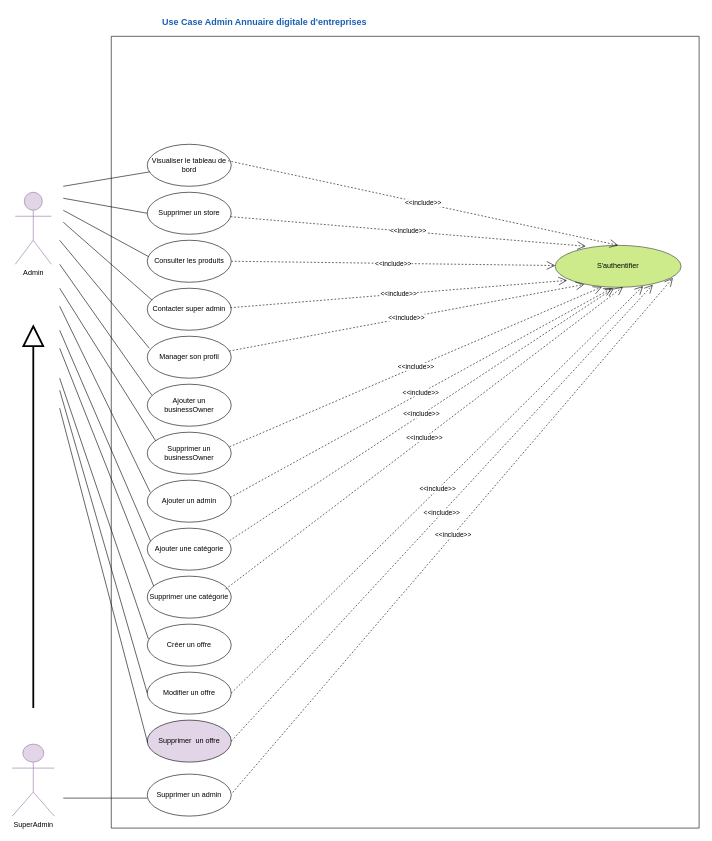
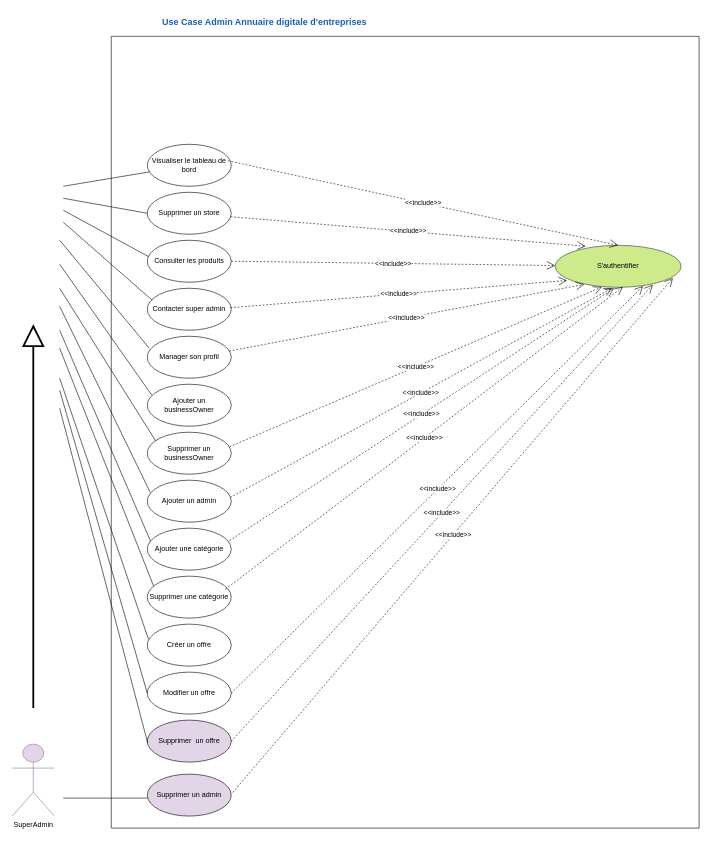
- <mxCell id="2" value="Admin" style="shape=umlActor;verticalLabelPosition=bottom;verticalAlign=top;html=1;outlineConnect=0;fillColor=#e1d5e7;strokeColor=#9673a6;" parent="1" vertex="1"><mxGeometry x="25" y="320" width="60" height="120" as="geometry" /></mxCell>
- <mxCell id="9" value="Supprimer un admin" style="ellipse;whiteSpace=wrap;html=1;" parent="3" vertex="1"><mxGeometry x="60" y="1230" width="140" height="70" as="geometry" /></mxCell>
+ <mxCell id="9" value="Supprimer un admin" style="ellipse;whiteSpace=wrap;html=1;fillColor=#e1d5e7;" parent="3" vertex="1"><mxGeometry x="60" y="1230" width="140" height="70" as="geometry" /></mxCell>
